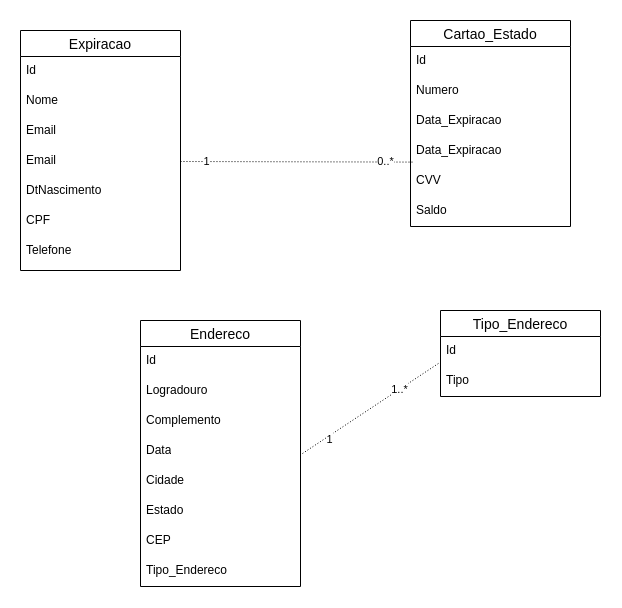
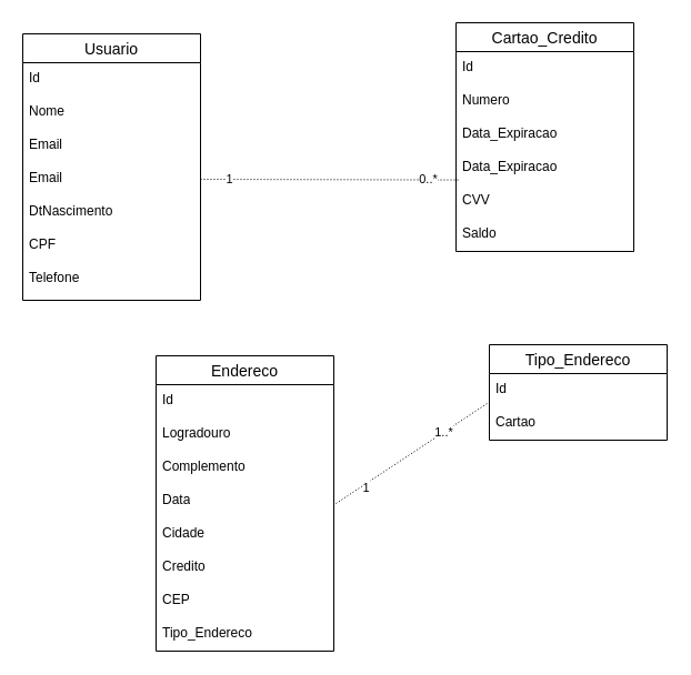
- <mxCell id="10" value="Cartao_Estado" style="swimlane;fontStyle=0;childLayout=stackLayout;horizontal=1;startSize=26;horizontalStack=0;resizeParent=1;resizeParentMax=0;resizeLast=0;collapsible=1;marginBottom=0;align=center;fontSize=14;" vertex="1" parent="1"><mxGeometry x="410" y="20" width="160" height="206" as="geometry" /></mxCell>
+ <mxCell id="10" value="Cartao_Credito" style="swimlane;fontStyle=0;childLayout=stackLayout;horizontal=1;startSize=26;horizontalStack=0;resizeParent=1;resizeParentMax=0;resizeLast=0;collapsible=1;marginBottom=0;align=center;fontSize=14;" vertex="1" parent="1"><mxGeometry x="410" y="20" width="160" height="206" as="geometry" /></mxCell>
- <mxCell id="2" value="Expiracao" style="swimlane;fontStyle=0;childLayout=stackLayout;horizontal=1;startSize=26;horizontalStack=0;resizeParent=1;resizeParentMax=0;resizeLast=0;collapsible=1;marginBottom=0;align=center;fontSize=14;" vertex="1" parent="1"><mxGeometry x="20" y="30" width="160" height="240" as="geometry" /></mxCell>
+ <mxCell id="2" value="Usuario" style="swimlane;fontStyle=0;childLayout=stackLayout;horizontal=1;startSize=26;horizontalStack=0;resizeParent=1;resizeParentMax=0;resizeLast=0;collapsible=1;marginBottom=0;align=center;fontSize=14;" vertex="1" parent="1"><mxGeometry x="20" y="30" width="160" height="240" as="geometry" /></mxCell>
- <mxCell id="28" value="Tipo" style="text;strokeColor=none;fillColor=none;spacingLeft=4;spacingRight=4;overflow=hidden;rotatable=0;points=[[0,0.5],[1,0.5]];portConstraint=eastwest;fontSize=12;whiteSpace=wrap;html=1;" vertex="1" parent="26"><mxGeometry y="56" width="160" height="30" as="geometry" /></mxCell>
+ <mxCell id="28" value="Cartao" style="text;strokeColor=none;fillColor=none;spacingLeft=4;spacingRight=4;overflow=hidden;rotatable=0;points=[[0,0.5],[1,0.5]];portConstraint=eastwest;fontSize=12;whiteSpace=wrap;html=1;" vertex="1" parent="26"><mxGeometry y="56" width="160" height="30" as="geometry" /></mxCell>
- <mxCell id="23" value="Estado" style="text;strokeColor=none;fillColor=none;spacingLeft=4;spacingRight=4;overflow=hidden;rotatable=0;points=[[0,0.5],[1,0.5]];portConstraint=eastwest;fontSize=12;whiteSpace=wrap;html=1;" vertex="1" parent="17"><mxGeometry y="176" width="160" height="30" as="geometry" /></mxCell>
+ <mxCell id="23" value="Credito" style="text;strokeColor=none;fillColor=none;spacingLeft=4;spacingRight=4;overflow=hidden;rotatable=0;points=[[0,0.5],[1,0.5]];portConstraint=eastwest;fontSize=12;whiteSpace=wrap;html=1;" vertex="1" parent="17"><mxGeometry y="176" width="160" height="30" as="geometry" /></mxCell>
